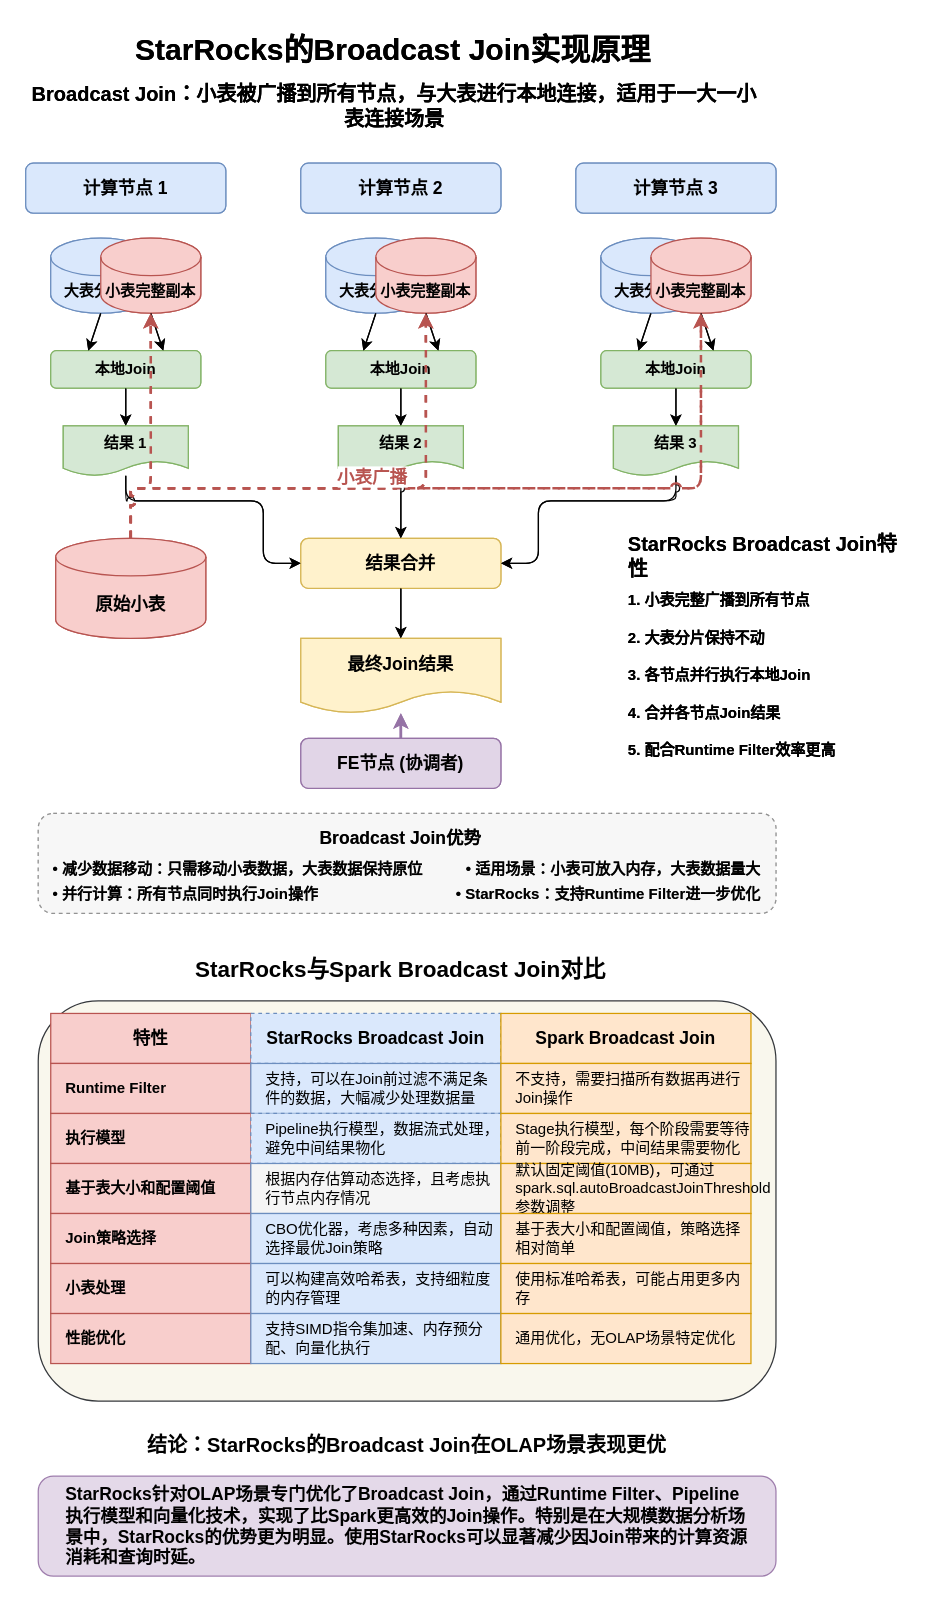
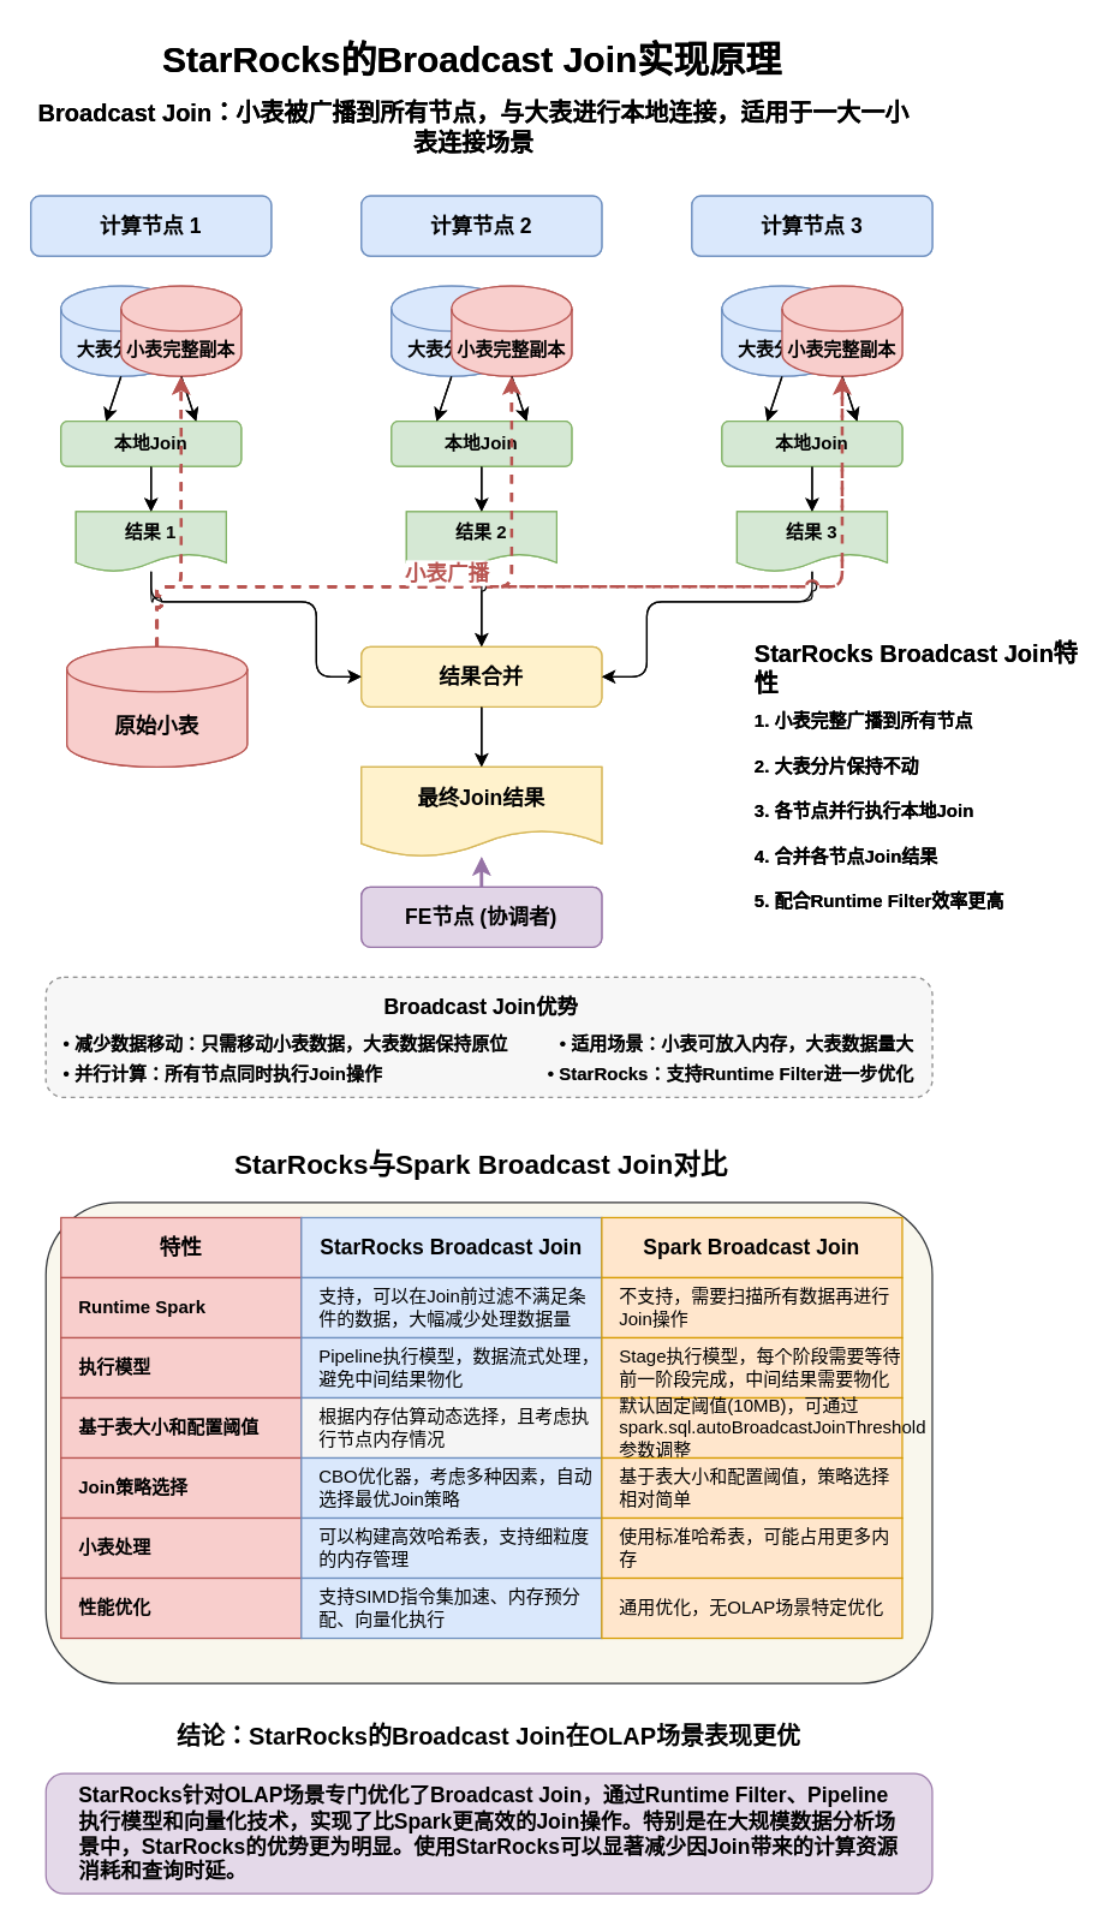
- <mxCell id="107" value="StarRocks Broadcast Join" style="rounded=0;whiteSpace=wrap;html=1;fillColor=#dae8fc;strokeColor=#6c8ebf;fontSize=14;fontStyle=1;dashed=1;" vertex="1" parent="1"><mxGeometry x="200" y="810" width="200" height="40" as="geometry" /></mxCell>
+ <mxCell id="107" value="StarRocks Broadcast Join" style="rounded=0;whiteSpace=wrap;html=1;fillColor=#dae8fc;strokeColor=#6c8ebf;fontSize=14;fontStyle=1" vertex="1" parent="1"><mxGeometry x="200" y="810" width="200" height="40" as="geometry" /></mxCell>
- <mxCell id="109" value="Runtime Filter" style="rounded=0;whiteSpace=wrap;html=1;fillColor=#f8cecc;strokeColor=#b85450;fontSize=12;fontStyle=1;align=left;spacingLeft=10;" vertex="1" parent="1"><mxGeometry x="40" y="850" width="160" height="40" as="geometry" /></mxCell>
+ <mxCell id="109" value="Runtime Spark" style="rounded=0;whiteSpace=wrap;html=1;fillColor=#f8cecc;strokeColor=#b85450;fontSize=12;fontStyle=1;align=left;spacingLeft=10;" vertex="1" parent="1"><mxGeometry x="40" y="850" width="160" height="40" as="geometry" /></mxCell>
- <mxCell id="113" value="Pipeline执行模型，数据流式处理，避免中间结果物化" style="rounded=0;whiteSpace=wrap;html=1;fillColor=#dae8fc;strokeColor=#6c8ebf;fontSize=12;align=left;spacingLeft=10;dashed=1;" vertex="1" parent="1"><mxGeometry x="200" y="890" width="200" height="40" as="geometry" /></mxCell>
+ <mxCell id="113" value="Pipeline执行模型，数据流式处理，避免中间结果物化" style="rounded=0;whiteSpace=wrap;html=1;fillColor=#dae8fc;strokeColor=#6c8ebf;fontSize=12;align=left;spacingLeft=10;" vertex="1" parent="1"><mxGeometry x="200" y="890" width="200" height="40" as="geometry" /></mxCell>
